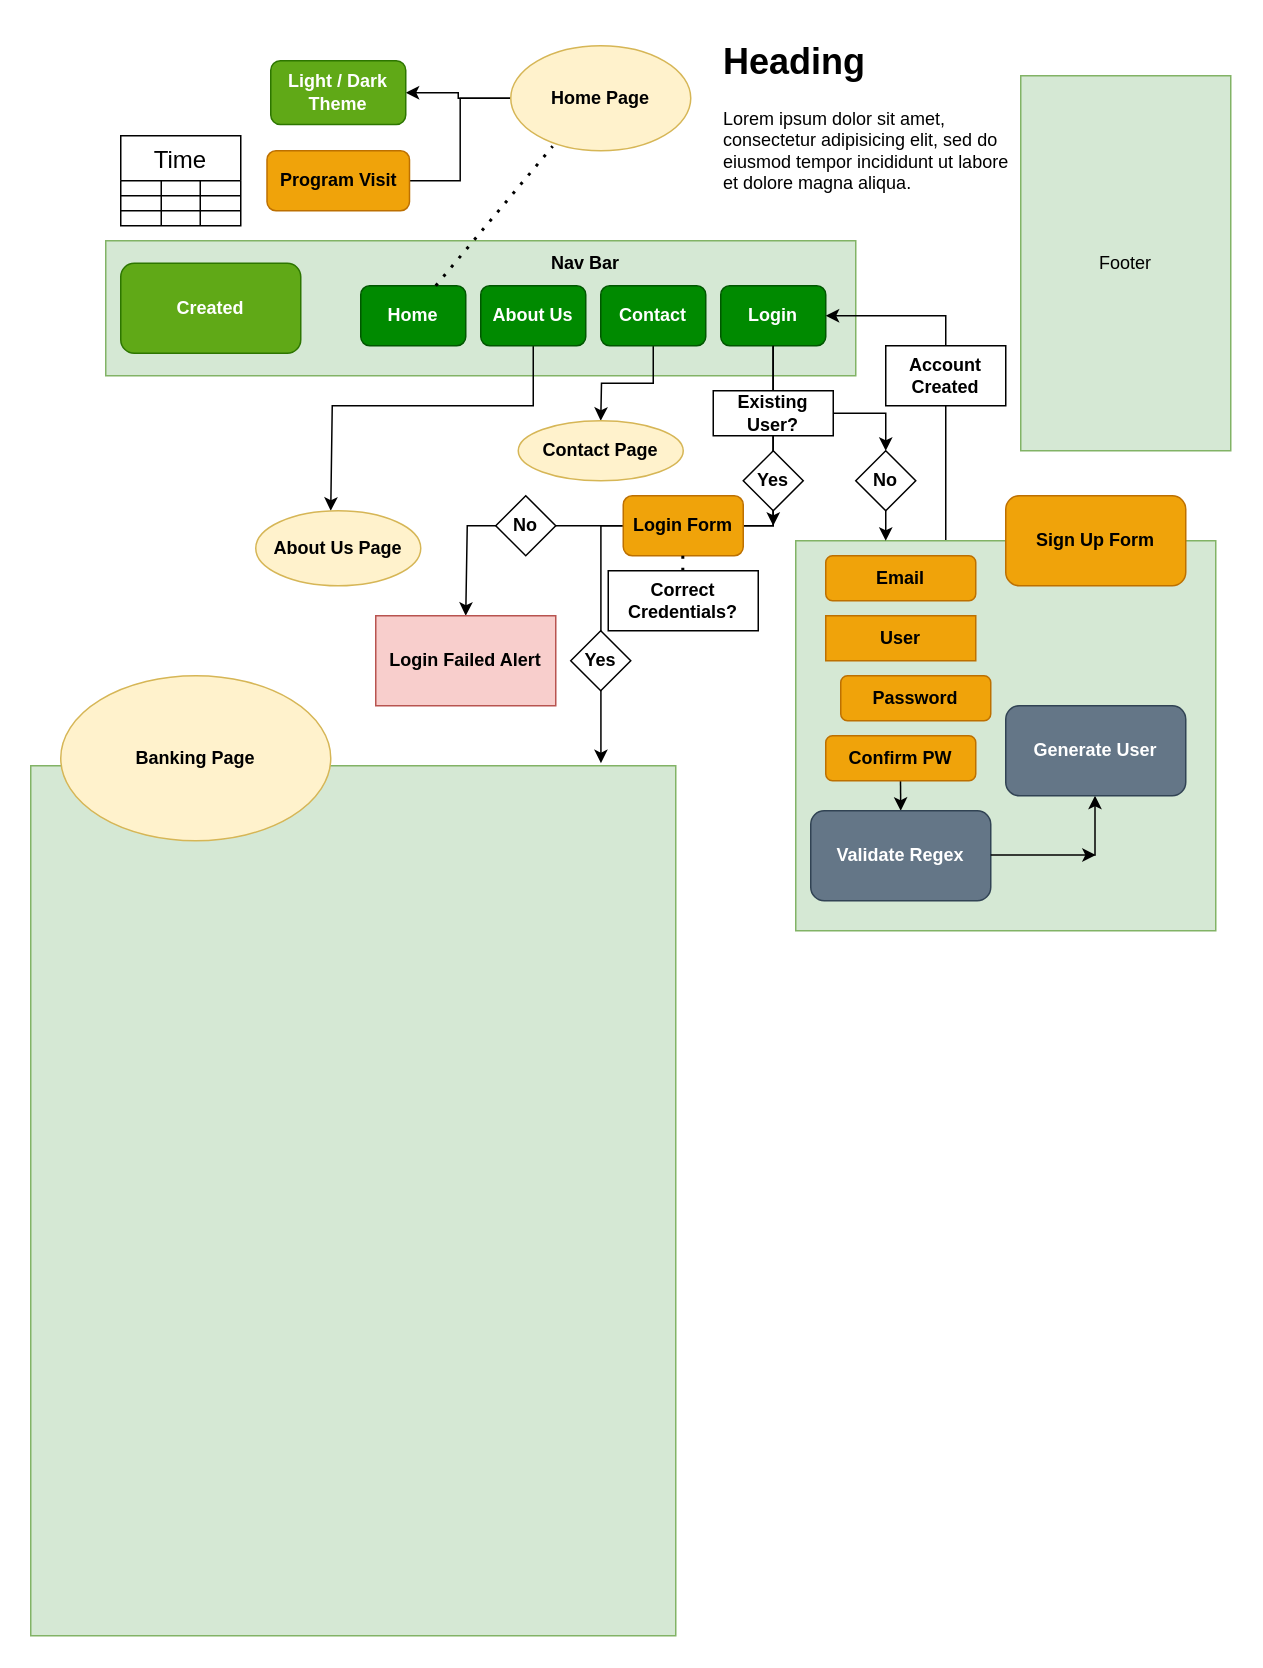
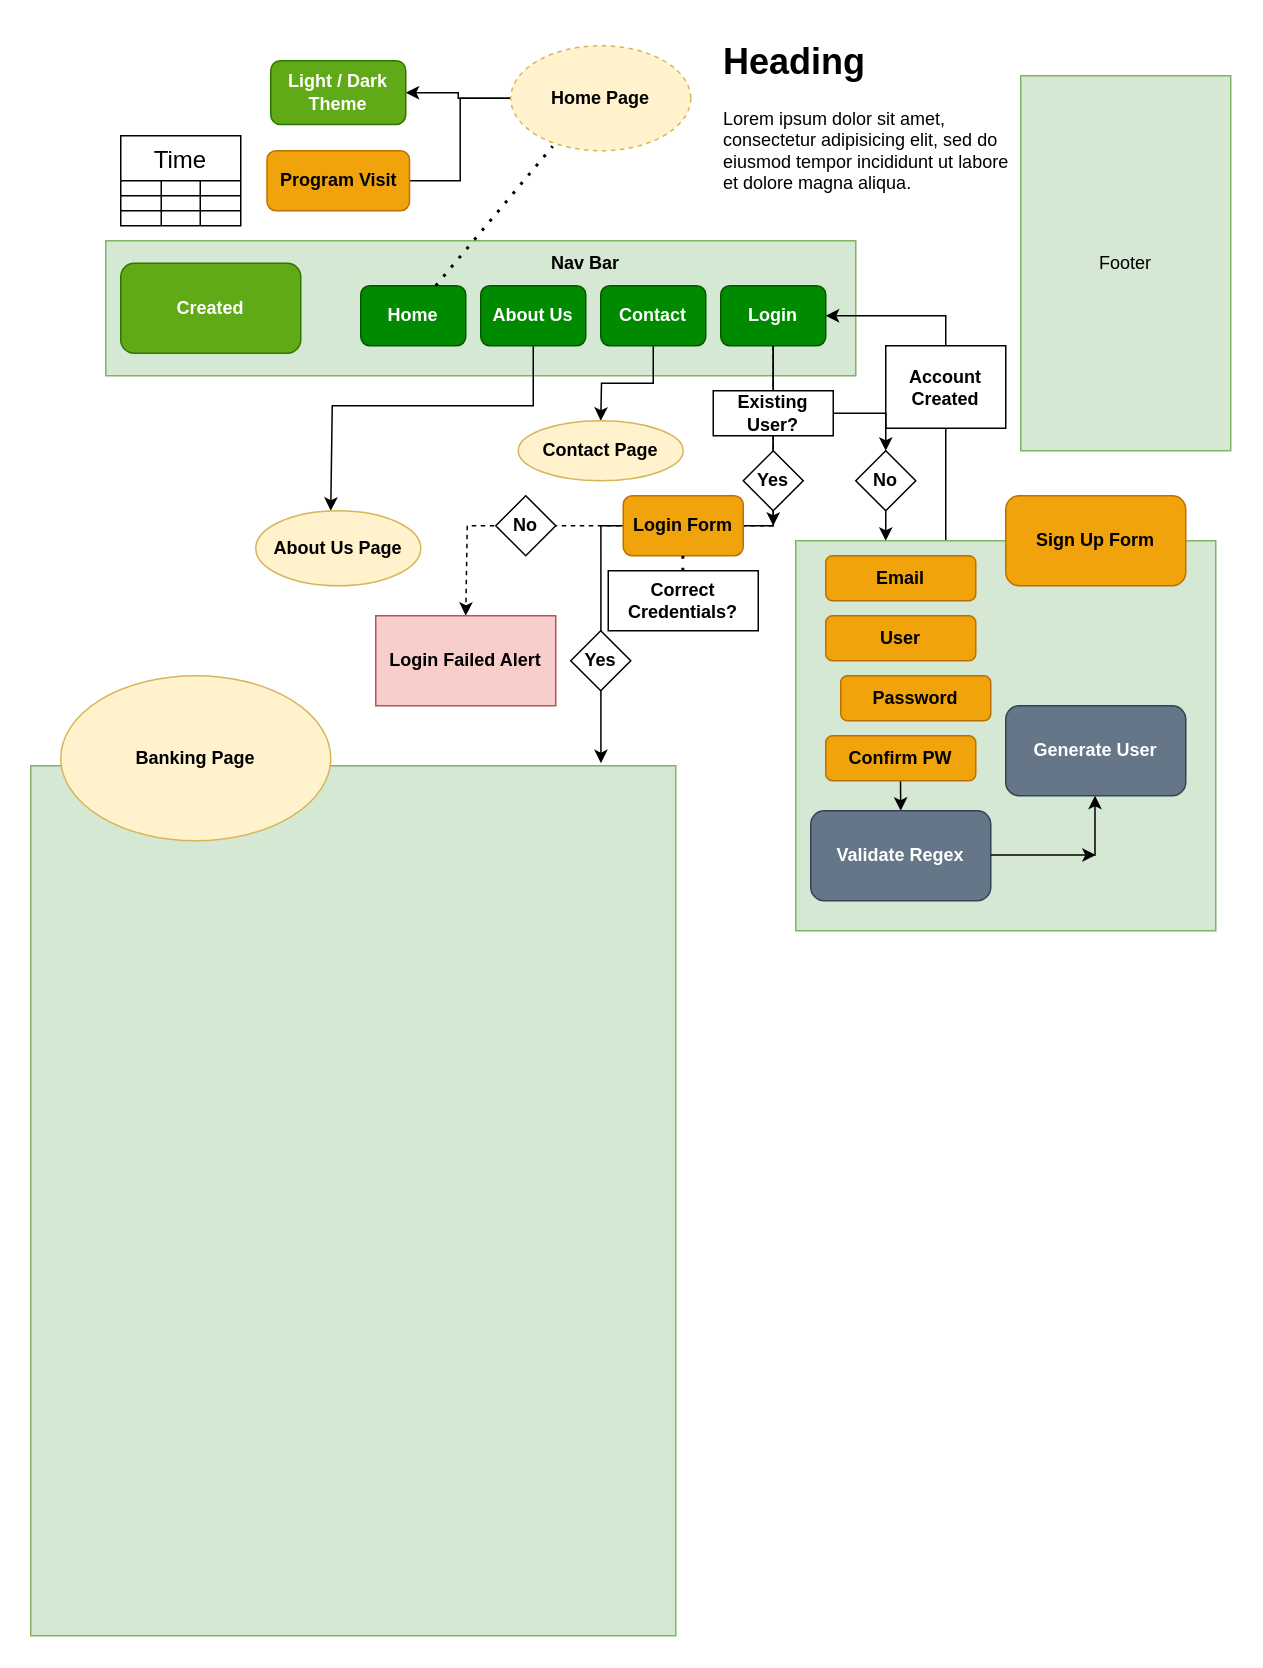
- <mxCell id="4" value="&lt;b&gt;Home Page&lt;/b&gt;" style="ellipse;whiteSpace=wrap;html=1;fillColor=#fff2cc;strokeColor=#d6b656;" vertex="1" parent="1"><mxGeometry x="340" y="30" width="120" height="70" as="geometry" /></mxCell>
+ <mxCell id="4" value="&lt;b&gt;Home Page&lt;/b&gt;" style="ellipse;whiteSpace=wrap;html=1;fillColor=#fff2cc;strokeColor=#d6b656;dashed=1;" vertex="1" parent="1"><mxGeometry x="340" y="30" width="120" height="70" as="geometry" /></mxCell>
- <mxCell id="48" value="&lt;b&gt;Account Created&lt;/b&gt;" style="rounded=0;whiteSpace=wrap;html=1;" vertex="1" parent="1"><mxGeometry x="590" y="230" width="80" height="40" as="geometry" /></mxCell>
+ <mxCell id="48" value="&lt;b&gt;Account Created&lt;/b&gt;" style="rounded=0;whiteSpace=wrap;html=1;" vertex="1" parent="1"><mxGeometry x="590" y="230" width="80" height="55" as="geometry" /></mxCell>
- <mxCell id="15" style="edgeStyle=orthogonalEdgeStyle;rounded=0;orthogonalLoop=1;jettySize=auto;html=1;entryX=0.5;entryY=0;entryDx=0;entryDy=0;" edge="1" parent="1" source="16" target="41"><mxGeometry relative="1" as="geometry"><mxPoint x="310" y="440" as="targetPoint" /><Array as="points"><mxPoint x="515" y="350" /><mxPoint x="311" y="350" /></Array></mxGeometry></mxCell>
+ <mxCell id="15" style="edgeStyle=orthogonalEdgeStyle;rounded=0;orthogonalLoop=1;jettySize=auto;html=1;entryX=0.5;entryY=0;entryDx=0;entryDy=0;dashed=1;" edge="1" parent="1" source="16" target="41"><mxGeometry relative="1" as="geometry"><mxPoint x="310" y="440" as="targetPoint" /><Array as="points"><mxPoint x="515" y="350" /><mxPoint x="311" y="350" /></Array></mxGeometry></mxCell>
- <mxCell id="49" value="&lt;b&gt;User&lt;/b&gt;" style="whiteSpace=wrap;html=1;fillColor=#f0a30a;fontColor=#000000;strokeColor=#BD7000;rounded=0;" vertex="1" parent="1"><mxGeometry x="550" y="410" width="100" height="30" as="geometry" /></mxCell>
+ <mxCell id="49" value="&lt;b&gt;User&lt;/b&gt;" style="rounded=1;whiteSpace=wrap;html=1;fillColor=#f0a30a;fontColor=#000000;strokeColor=#BD7000;" vertex="1" parent="1"><mxGeometry x="550" y="410" width="100" height="30" as="geometry" /></mxCell>
